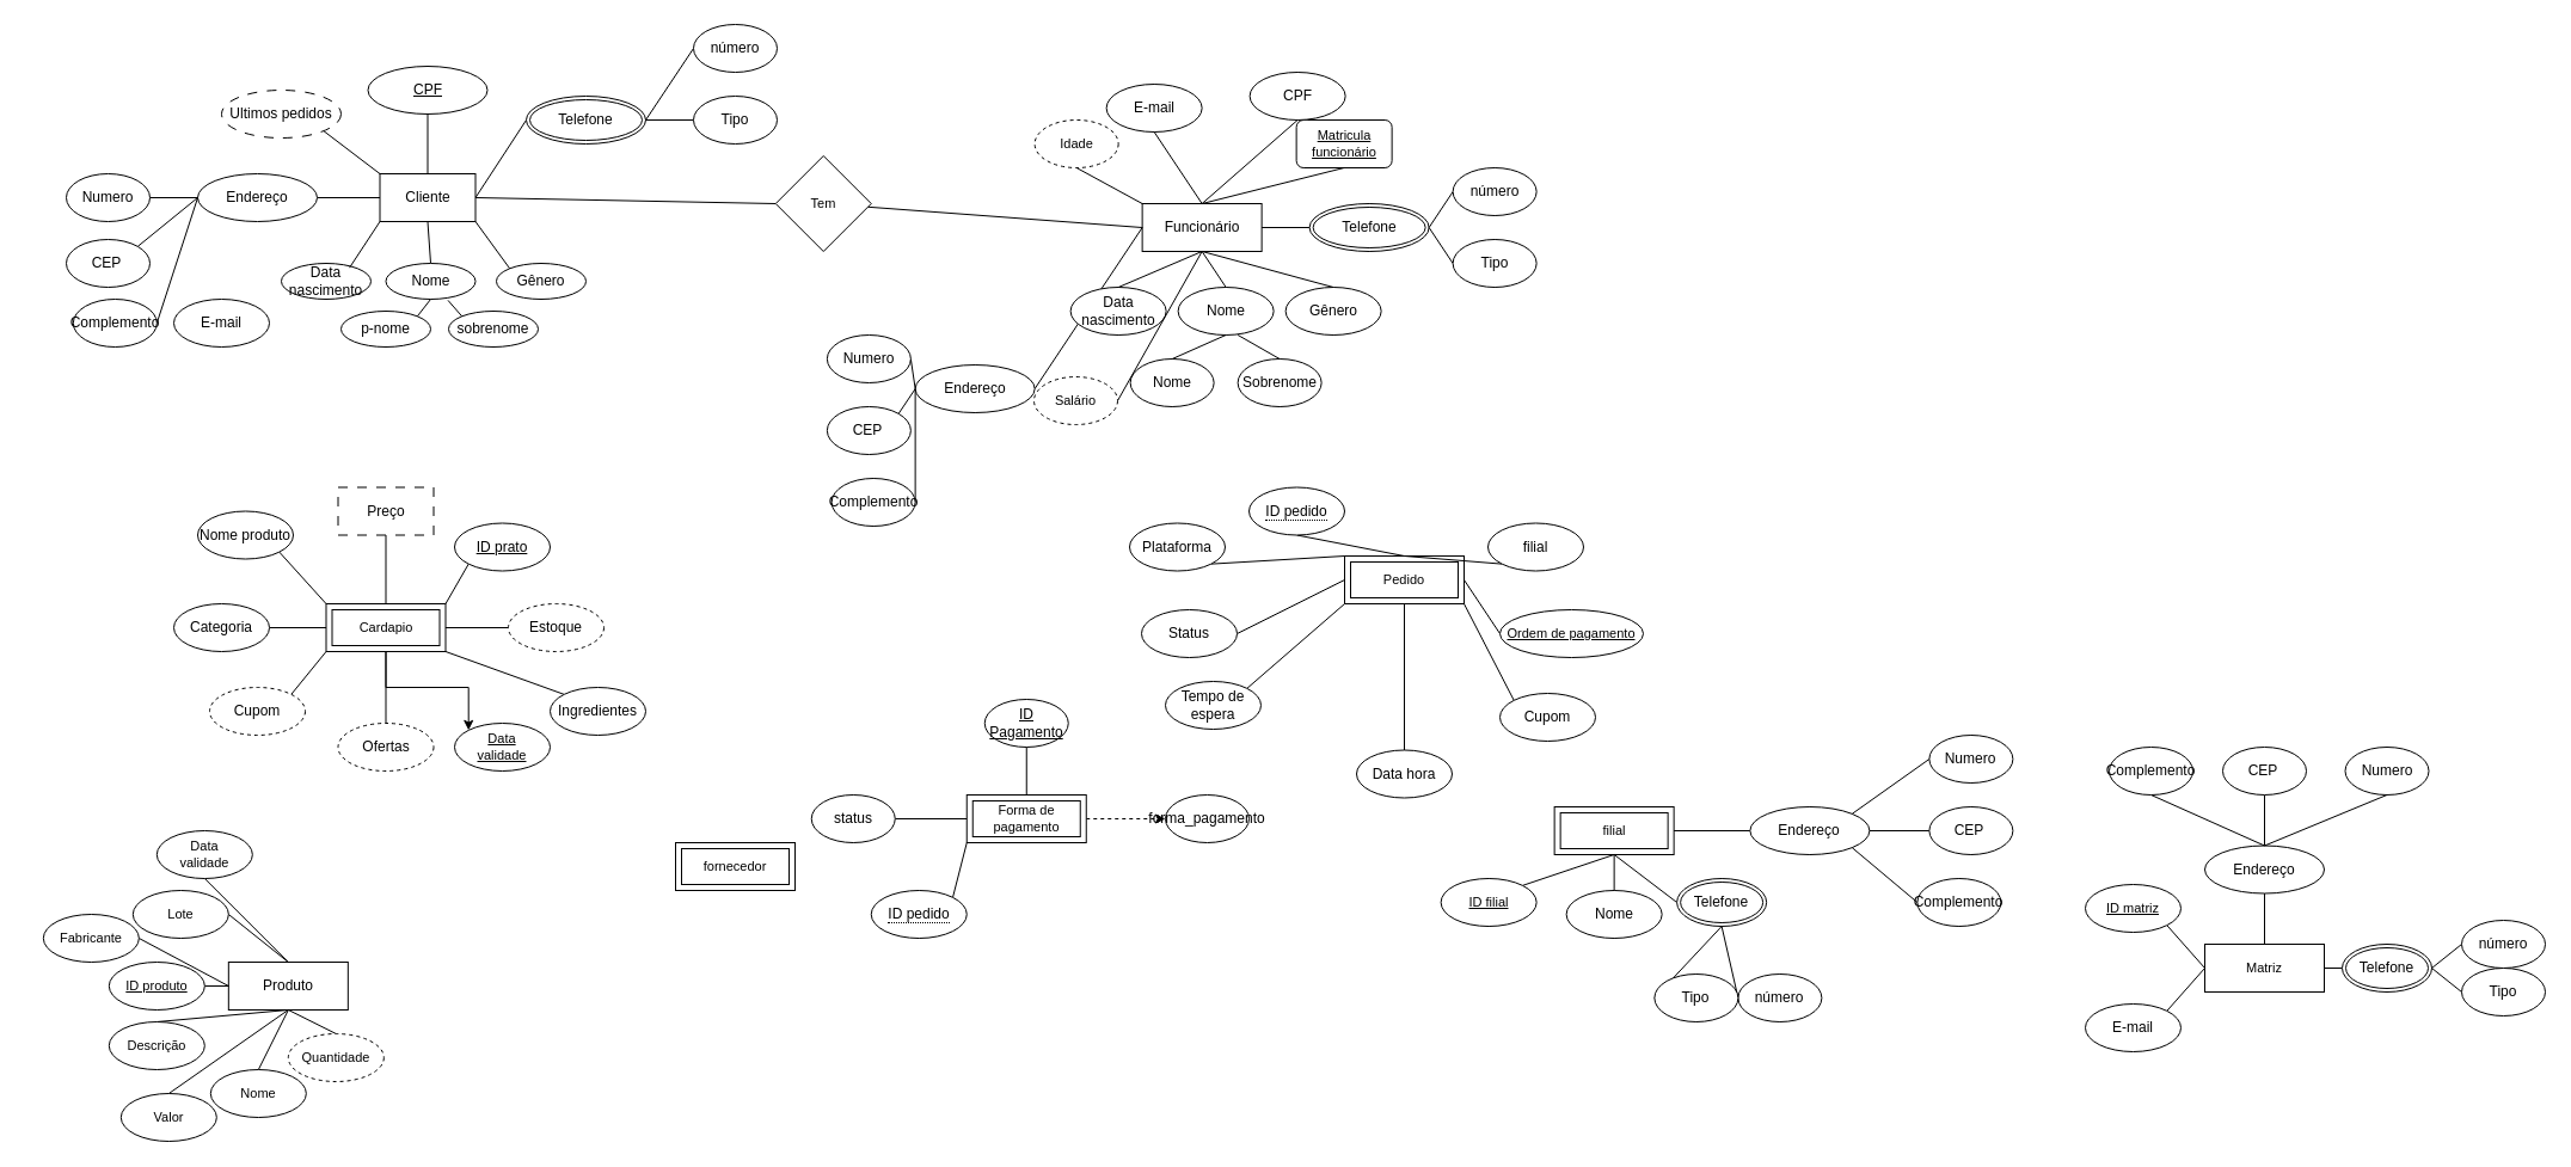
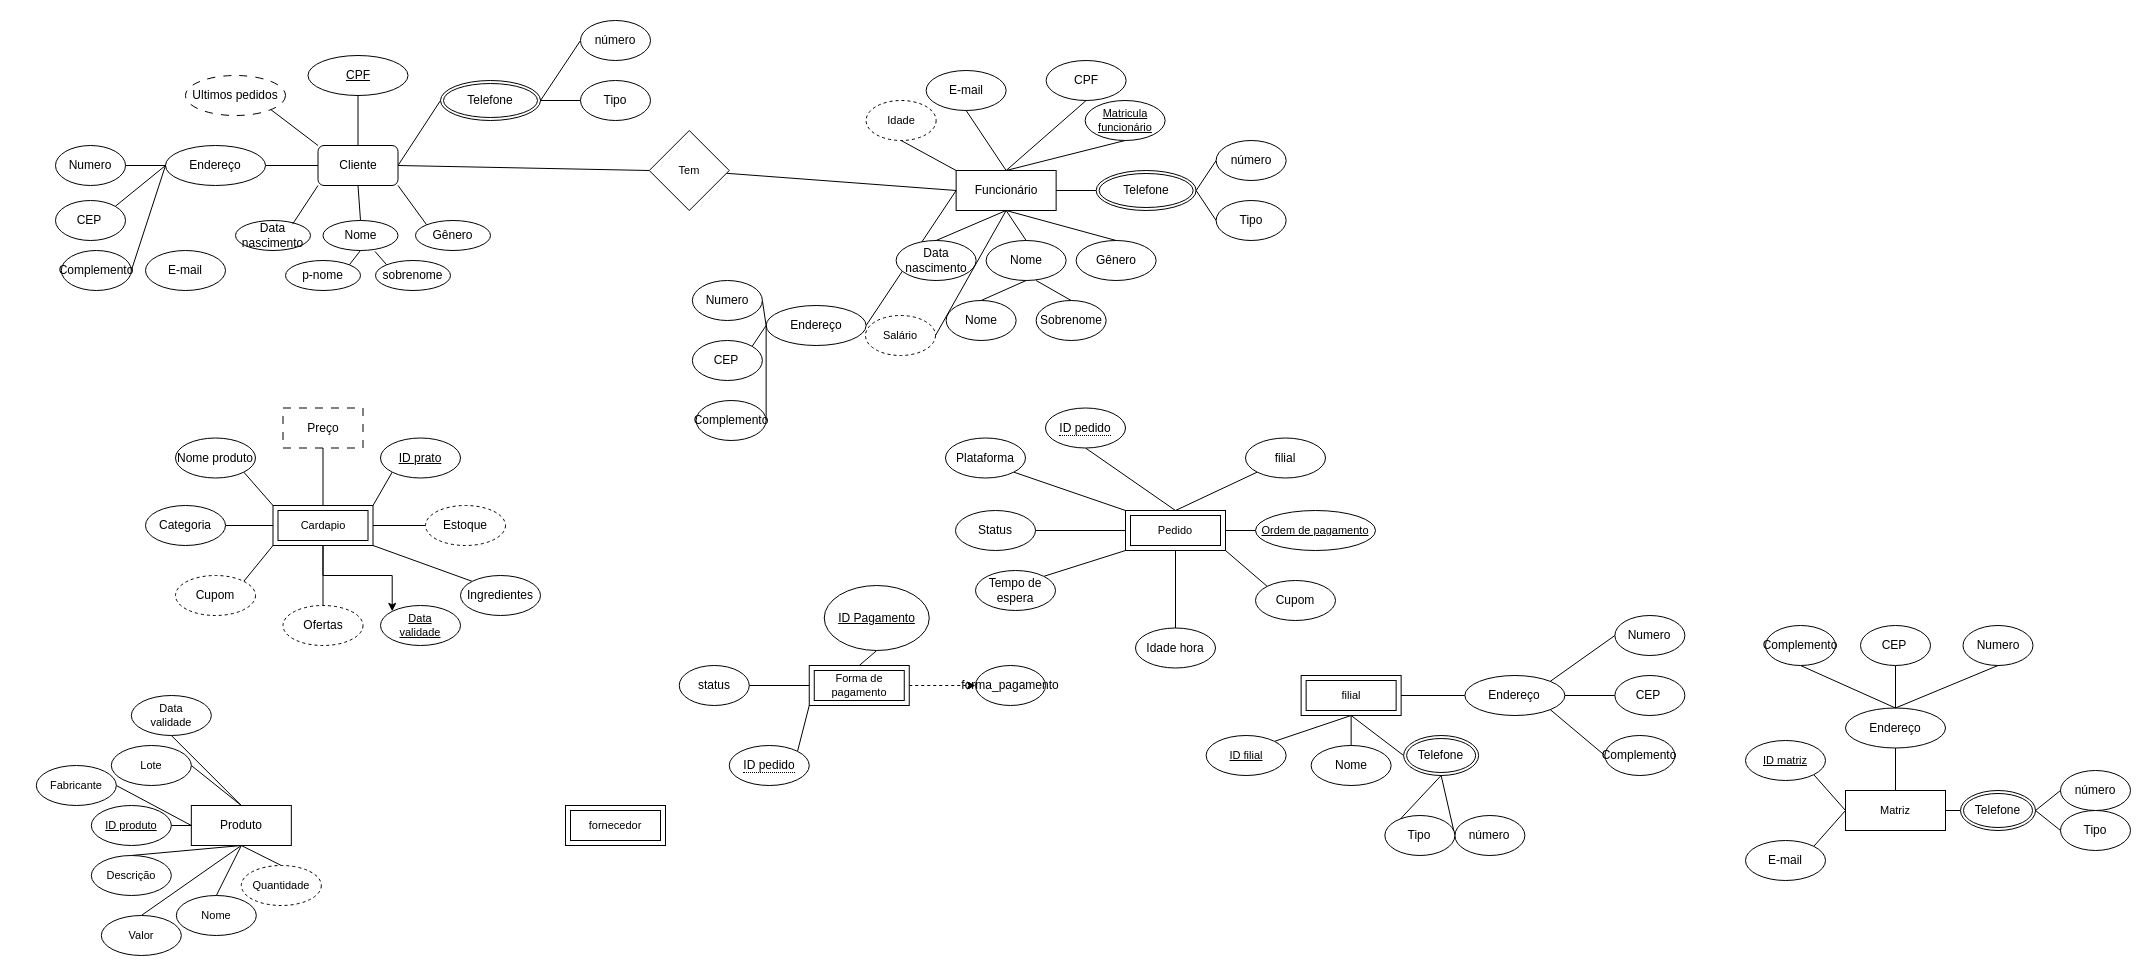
- <mxCell id="51" value="Matricula&lt;div&gt;funcionário&lt;/div&gt;" style="whiteSpace=wrap;html=1;align=center;fontStyle=4;fontFamily=Helvetica;fontSize=11;labelBackgroundColor=none;rounded=1;" parent="1" vertex="1"><mxGeometry x="1084.63" y="100" width="80" height="40" as="geometry" /></mxCell>
+ <mxCell id="51" value="Matricula&lt;div&gt;funcionário&lt;/div&gt;" style="ellipse;whiteSpace=wrap;html=1;align=center;fontStyle=4;fontFamily=Helvetica;fontSize=11;labelBackgroundColor=none;" parent="1" vertex="1"><mxGeometry x="1084.63" y="100" width="80" height="40" as="geometry" /></mxCell>
- <mxCell id="7" value="Cliente" style="rounded=0;whiteSpace=wrap;html=1;" parent="1" vertex="1"><mxGeometry x="317.5" y="145" width="80" height="40" as="geometry" /></mxCell>
+ <mxCell id="7" value="Cliente" style="whiteSpace=wrap;html=1;rounded=1;" parent="1" vertex="1"><mxGeometry x="317.5" y="145" width="80" height="40" as="geometry" /></mxCell>
- <mxCell id="96" value="Nome produto" style="ellipse;whiteSpace=wrap;html=1;align=center;labelBackgroundColor=none;" parent="1" vertex="1"><mxGeometry x="165" y="427.5" width="80" height="40" as="geometry" /></mxCell>
+ <mxCell id="96" value="Nome produto" style="ellipse;whiteSpace=wrap;html=1;align=center;labelBackgroundColor=none;" parent="1" vertex="1"><mxGeometry x="175" y="437.5" width="80" height="40" as="geometry" /></mxCell>
- <mxCell id="34" value="Pedido" style="shape=ext;margin=3;double=1;whiteSpace=wrap;html=1;align=center;fontFamily=Helvetica;fontSize=11;labelBackgroundColor=none;" parent="1" vertex="1"><mxGeometry x="1125" y="465" width="100" height="40" as="geometry" /></mxCell>
+ <mxCell id="34" value="Pedido" style="shape=ext;margin=3;double=1;whiteSpace=wrap;html=1;align=center;fontFamily=Helvetica;fontSize=11;labelBackgroundColor=none;" parent="1" vertex="1"><mxGeometry x="1125" y="510" width="100" height="40" as="geometry" /></mxCell>
- <mxCell id="88" value="ID Pagamento" style="ellipse;whiteSpace=wrap;html=1;align=center;labelBackgroundColor=none;fontStyle=4" parent="1" vertex="1"><mxGeometry x="823.75" y="585" width="70" height="40" as="geometry" /></mxCell>
+ <mxCell id="88" value="ID Pagamento" style="ellipse;whiteSpace=wrap;html=1;align=center;labelBackgroundColor=none;fontStyle=4" parent="1" vertex="1"><mxGeometry x="823.75" y="585" width="105" height="65" as="geometry" /></mxCell>
- <mxCell id="42" value="Data hora" style="ellipse;whiteSpace=wrap;html=1;align=center;labelBackgroundColor=none;" parent="1" vertex="1"><mxGeometry x="1135" y="627.5" width="80" height="40" as="geometry" /></mxCell>
+ <mxCell id="42" value="Idade hora" style="ellipse;whiteSpace=wrap;html=1;align=center;labelBackgroundColor=none;" parent="1" vertex="1"><mxGeometry x="1135" y="627.5" width="80" height="40" as="geometry" /></mxCell>
- <mxCell id="166" value="fornecedor" style="shape=ext;margin=3;double=1;whiteSpace=wrap;html=1;align=center;fontFamily=Helvetica;fontSize=11;labelBackgroundColor=none;" parent="1" vertex="1"><mxGeometry x="565" y="705" width="100" height="40" as="geometry" /></mxCell>
+ <mxCell id="166" value="fornecedor" style="shape=ext;margin=3;double=1;whiteSpace=wrap;html=1;align=center;fontFamily=Helvetica;fontSize=11;labelBackgroundColor=none;" parent="1" vertex="1"><mxGeometry x="565" y="805" width="100" height="40" as="geometry" /></mxCell>
